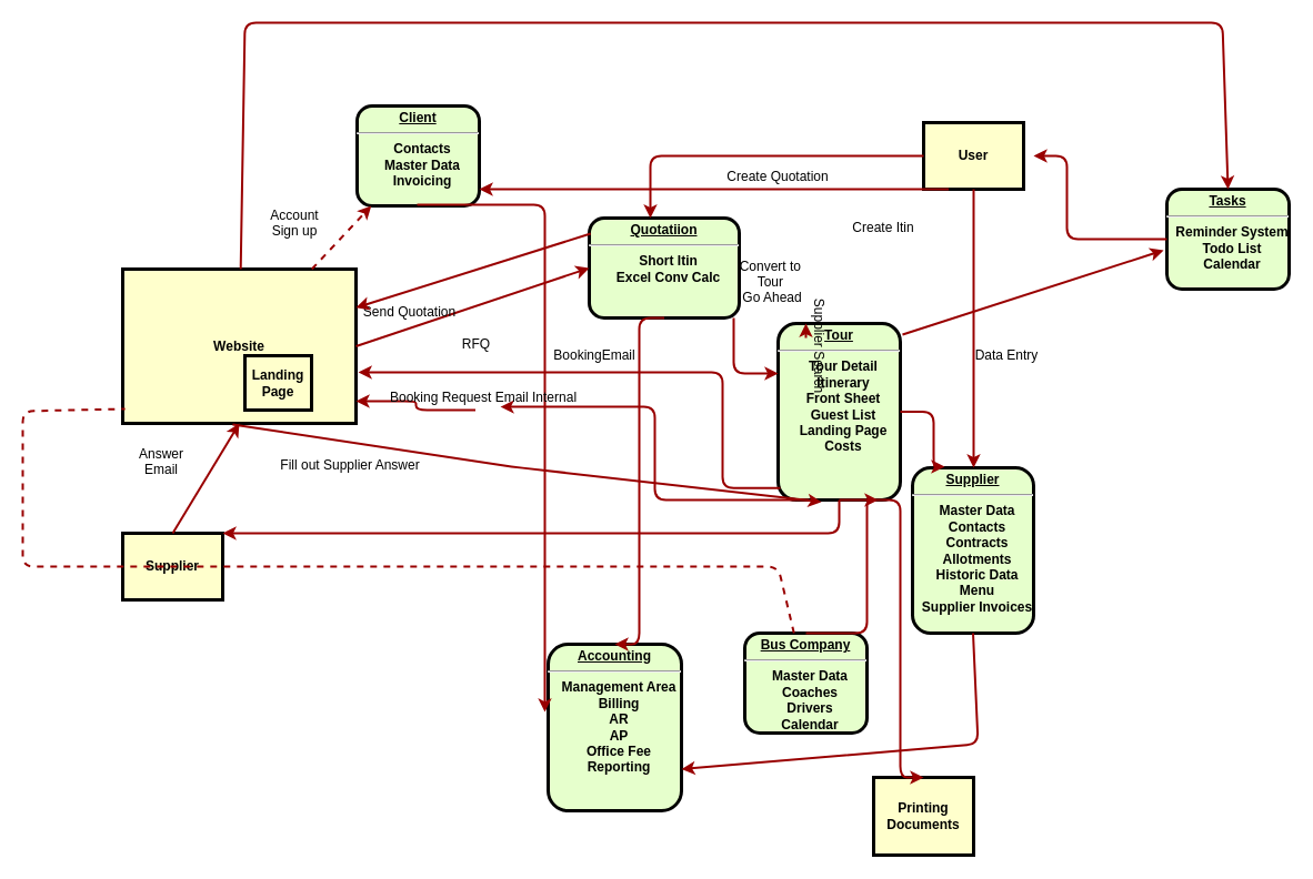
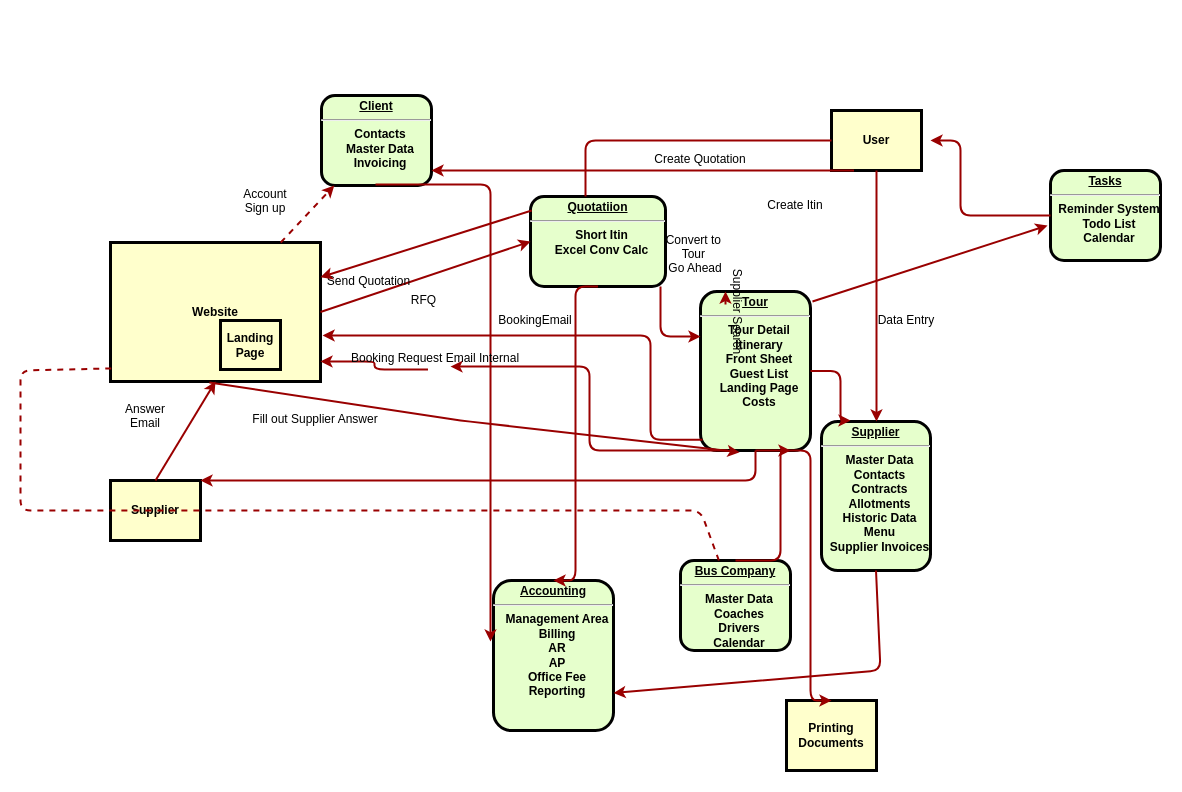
- <mxCell id="45" value="" style="edgeStyle=none;noEdgeStyle=1;strokeColor=#990000;strokeWidth=2;entryX=0.5;entryY=0;entryDx=0;entryDy=0;" edge="1" parent="1" source="3" target="8"><mxGeometry width="100" height="100" relative="1" as="geometry"><mxPoint x="190" y="240" as="sourcePoint" /><mxPoint x="1180" y="20" as="targetPoint" /><Array as="points"><mxPoint x="220" y="20" /><mxPoint x="1100" y="20" /></Array></mxGeometry></mxCell>
- <mxCell id="20" value="" style="edgeStyle=elbowEdgeStyle;elbow=horizontal;strokeColor=#990000;strokeWidth=2" edge="1" parent="1" source="9" target="4"><mxGeometry width="100" height="100" relative="1" as="geometry"><mxPoint x="500" y="130" as="sourcePoint" /><mxPoint x="400" y="230" as="targetPoint" /><Array as="points"><mxPoint x="585" y="190" /></Array></mxGeometry></mxCell>
+ <mxCell id="20" value="" style="edgeStyle=elbowEdgeStyle;elbow=horizontal;strokeColor=#990000;strokeWidth=2;endArrow=none;" edge="1" parent="1" source="9" target="4"><mxGeometry width="100" height="100" relative="1" as="geometry"><mxPoint x="500" y="130" as="sourcePoint" /><mxPoint x="400" y="230" as="targetPoint" /><Array as="points"><mxPoint x="585" y="190" /></Array></mxGeometry></mxCell>
- <mxCell id="15" value="RFQ" style="text;spacingTop=-5;align=center" vertex="1" parent="1"><mxGeometry x="413.5" y="301" width="30" height="20" as="geometry" /></mxCell>
+ <mxCell id="15" value="RFQ" style="text;spacingTop=-5;align=center" vertex="1" parent="1"><mxGeometry x="408.5" y="291" width="30" height="20" as="geometry" /></mxCell>
- <mxCell id="7" value="&lt;p style=&quot;margin: 0px; margin-top: 4px; text-align: center; text-decoration: underline;&quot;&gt;&lt;strong&gt;&lt;strong&gt;Bus Company&lt;/strong&gt;&lt;br&gt;&lt;/strong&gt;&lt;/p&gt;&lt;hr&gt;&lt;p style=&quot;margin: 0px; margin-left: 8px;&quot;&gt;Master Data&lt;/p&gt;&lt;p style=&quot;margin: 0px; margin-left: 8px;&quot;&gt;Coaches&lt;/p&gt;&lt;p style=&quot;margin: 0px; margin-left: 8px;&quot;&gt;Drivers&lt;/p&gt;&lt;p style=&quot;margin: 0px; margin-left: 8px;&quot;&gt;Calendar&lt;/p&gt;&lt;p style=&quot;margin: 0px; margin-left: 8px;&quot;&gt;&lt;br&gt;&lt;/p&gt;" style="verticalAlign=middle;align=center;overflow=fill;fontSize=12;fontFamily=Helvetica;html=1;rounded=1;fontStyle=1;strokeWidth=3;fillColor=#E6FFCC" vertex="1" parent="1"><mxGeometry x="670" y="570" width="110" height="90" as="geometry" /></mxCell>
+ <mxCell id="7" value="&lt;p style=&quot;margin: 0px; margin-top: 4px; text-align: center; text-decoration: underline;&quot;&gt;&lt;strong&gt;&lt;strong&gt;Bus Company&lt;/strong&gt;&lt;br&gt;&lt;/strong&gt;&lt;/p&gt;&lt;hr&gt;&lt;p style=&quot;margin: 0px; margin-left: 8px;&quot;&gt;Master Data&lt;/p&gt;&lt;p style=&quot;margin: 0px; margin-left: 8px;&quot;&gt;Coaches&lt;/p&gt;&lt;p style=&quot;margin: 0px; margin-left: 8px;&quot;&gt;Drivers&lt;/p&gt;&lt;p style=&quot;margin: 0px; margin-left: 8px;&quot;&gt;Calendar&lt;/p&gt;&lt;p style=&quot;margin: 0px; margin-left: 8px;&quot;&gt;&lt;br&gt;&lt;/p&gt;" style="verticalAlign=middle;align=center;overflow=fill;fontSize=12;fontFamily=Helvetica;html=1;rounded=1;fontStyle=1;strokeWidth=3;fillColor=#E6FFCC" vertex="1" parent="1"><mxGeometry x="680" y="560" width="110" height="90" as="geometry" /></mxCell>
